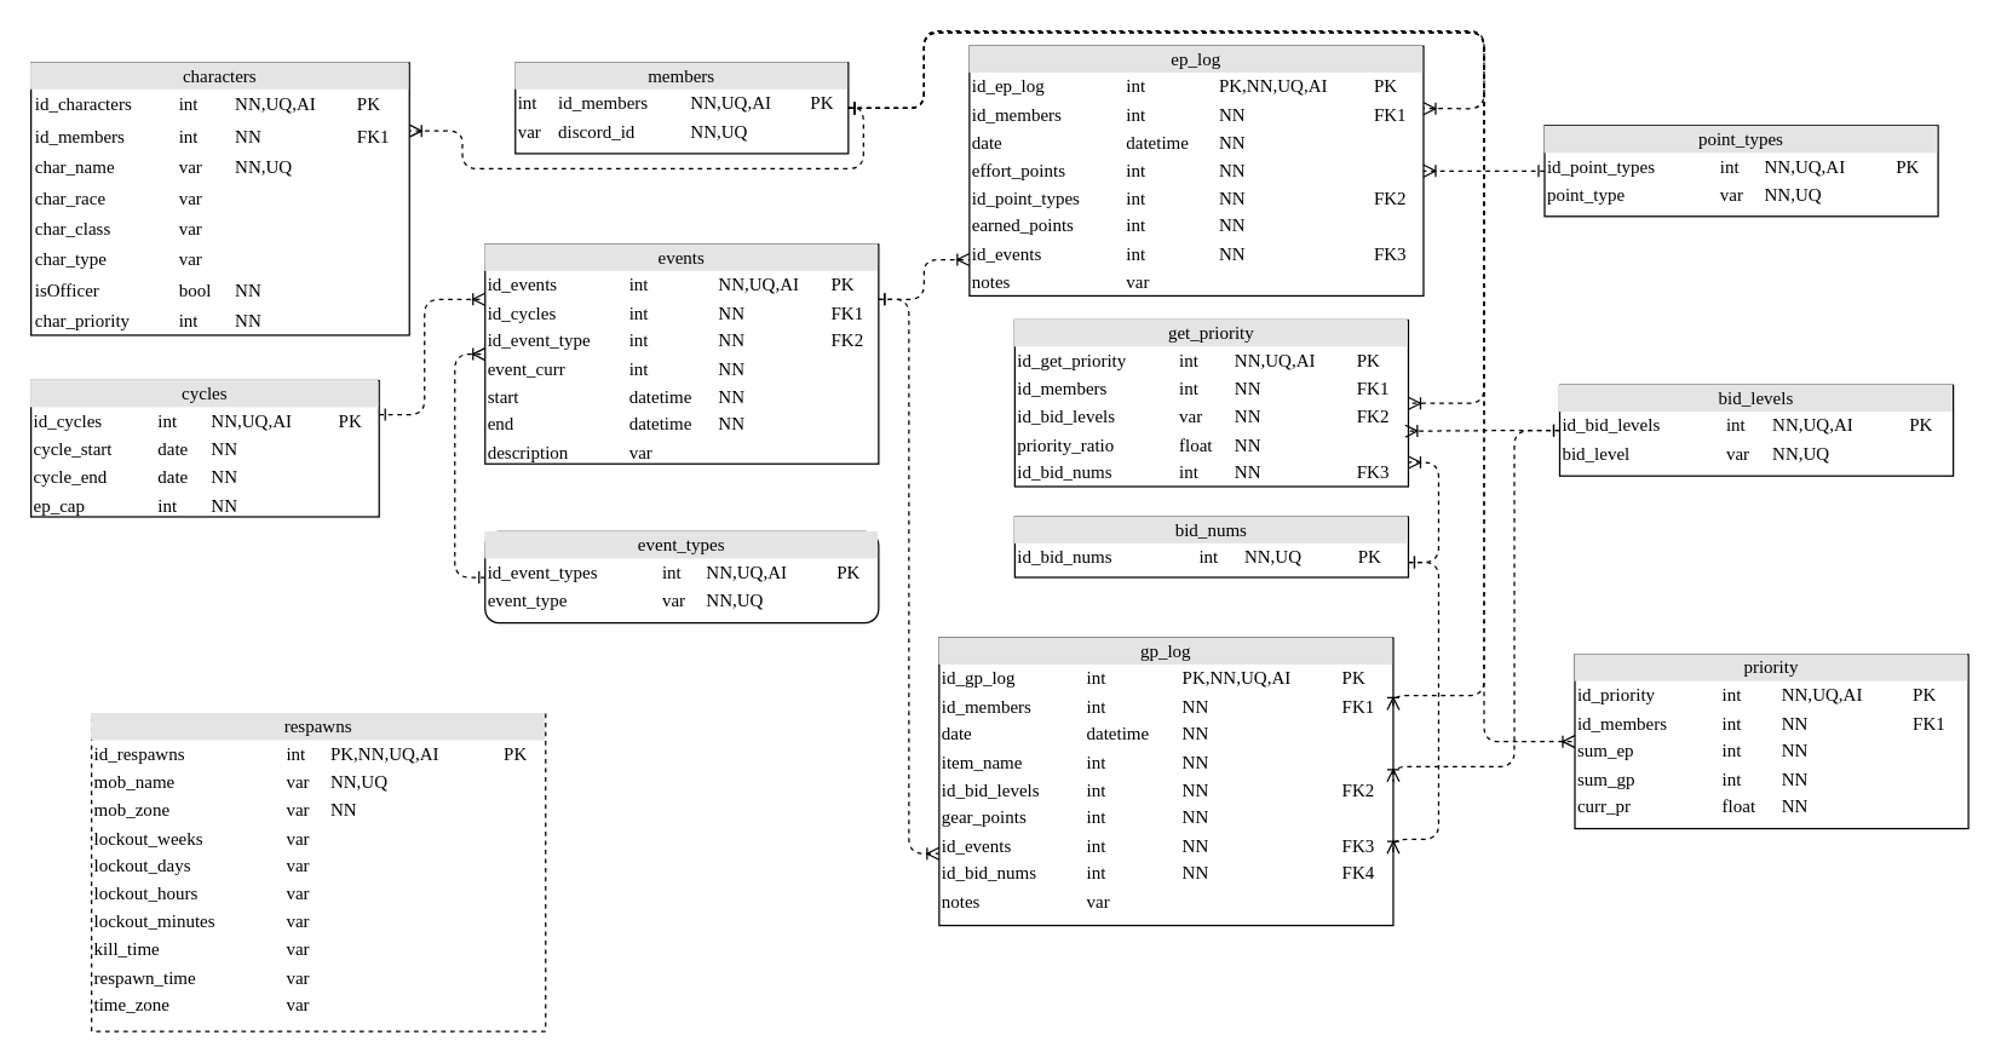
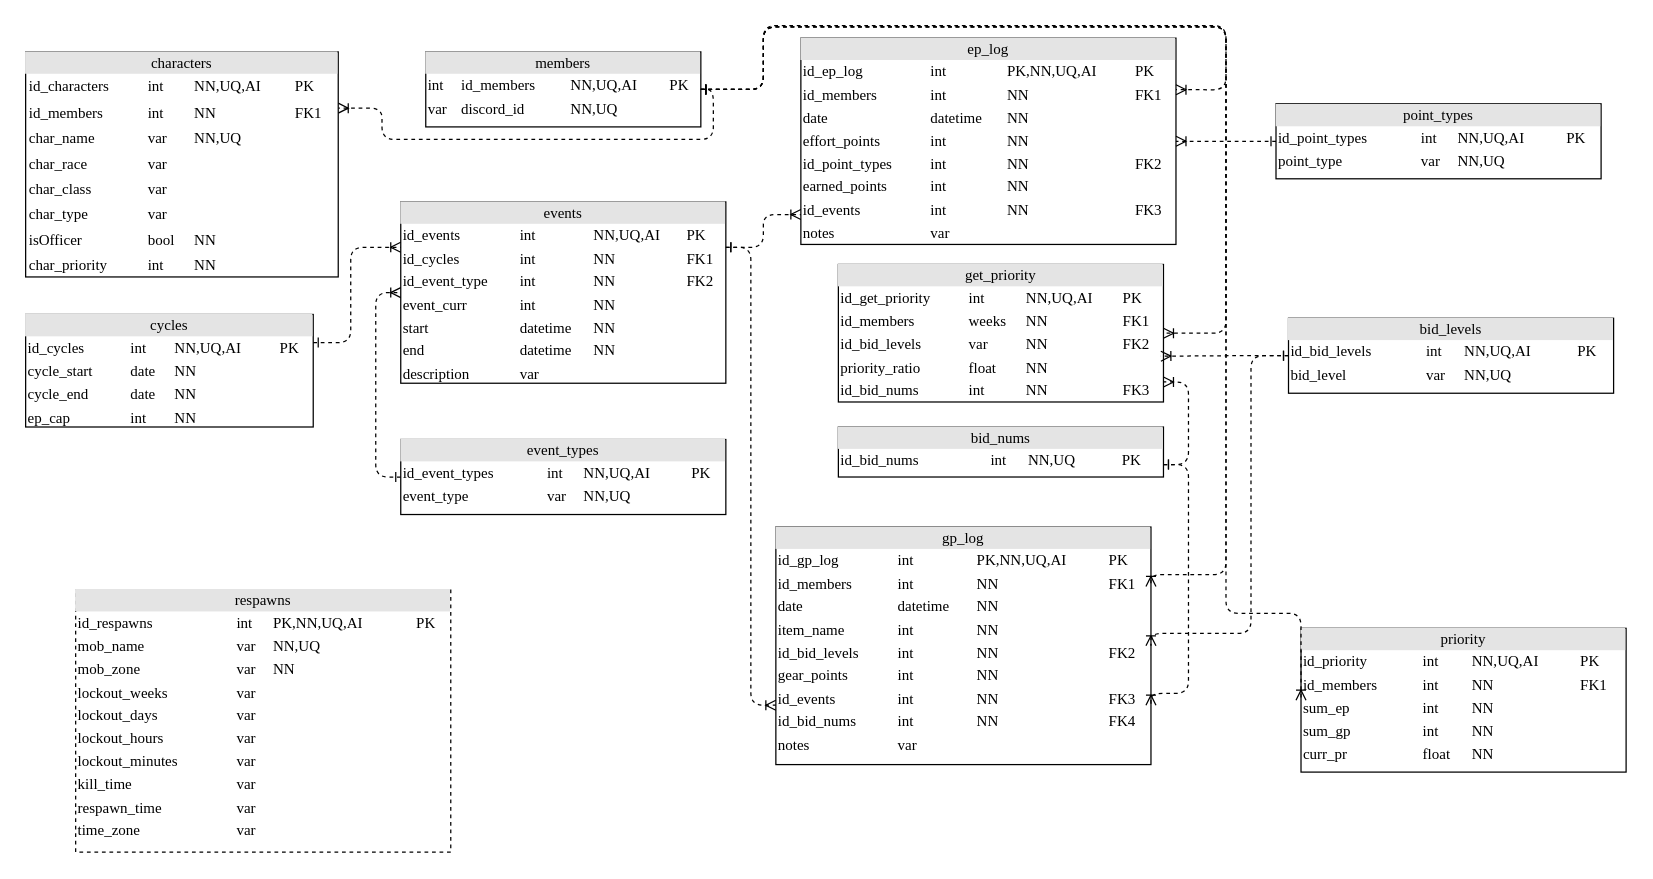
- <mxCell id="8" value="&lt;div style=&quot;text-align: center; box-sizing: border-box; width: 100%; background: rgb(228, 228, 228); padding: 2px;&quot;&gt;get_priority&lt;/div&gt;&lt;table style=&quot;width:100%;font-size:1em;&quot; cellpadding=&quot;2&quot; cellspacing=&quot;0&quot;&gt;&lt;tbody&gt;&lt;tr&gt;&lt;td&gt;id_get_priority&lt;/td&gt;&lt;td&gt;int&lt;/td&gt;&lt;td&gt;NN,UQ,AI&lt;/td&gt;&lt;td&gt;PK&lt;/td&gt;&lt;/tr&gt;&lt;tr&gt;&lt;td&gt;id_members&lt;/td&gt;&lt;td&gt;int&lt;/td&gt;&lt;td&gt;NN&lt;/td&gt;&lt;td&gt;FK1&lt;/td&gt;&lt;/tr&gt;&lt;tr&gt;&lt;td&gt;id_bid_levels&lt;/td&gt;&lt;td&gt;var&lt;/td&gt;&lt;td&gt;NN&lt;/td&gt;&lt;td&gt;FK2&lt;/td&gt;&lt;/tr&gt;&lt;tr&gt;&lt;td&gt;priority_ratio&lt;/td&gt;&lt;td&gt;float&lt;/td&gt;&lt;td&gt;NN&lt;/td&gt;&lt;td&gt;&lt;br&gt;&lt;/td&gt;&lt;/tr&gt;&lt;tr&gt;&lt;td&gt;id_bid_nums&lt;/td&gt;&lt;td&gt;int&lt;/td&gt;&lt;td&gt;NN&lt;/td&gt;&lt;td&gt;FK3&lt;/td&gt;&lt;/tr&gt;&lt;/tbody&gt;&lt;/table&gt;" style="verticalAlign=top;align=left;overflow=fill;html=1;rounded=0;shadow=0;comic=0;labelBackgroundColor=none;strokeWidth=1;fontFamily=Verdana;fontSize=12" vertex="1" parent="1"><mxGeometry x="670" y="211" width="260" height="110" as="geometry" /></mxCell>
+ <mxCell id="8" value="&lt;div style=&quot;text-align: center; box-sizing: border-box; width: 100%; background: rgb(228, 228, 228); padding: 2px;&quot;&gt;get_priority&lt;/div&gt;&lt;table style=&quot;width:100%;font-size:1em;&quot; cellpadding=&quot;2&quot; cellspacing=&quot;0&quot;&gt;&lt;tbody&gt;&lt;tr&gt;&lt;td&gt;id_get_priority&lt;/td&gt;&lt;td&gt;int&lt;/td&gt;&lt;td&gt;NN,UQ,AI&lt;/td&gt;&lt;td&gt;PK&lt;/td&gt;&lt;/tr&gt;&lt;tr&gt;&lt;td&gt;id_members&lt;/td&gt;&lt;td&gt;weeks&lt;/td&gt;&lt;td&gt;NN&lt;/td&gt;&lt;td&gt;FK1&lt;/td&gt;&lt;/tr&gt;&lt;tr&gt;&lt;td&gt;id_bid_levels&lt;/td&gt;&lt;td&gt;var&lt;/td&gt;&lt;td&gt;NN&lt;/td&gt;&lt;td&gt;FK2&lt;/td&gt;&lt;/tr&gt;&lt;tr&gt;&lt;td&gt;priority_ratio&lt;/td&gt;&lt;td&gt;float&lt;/td&gt;&lt;td&gt;NN&lt;/td&gt;&lt;td&gt;&lt;br&gt;&lt;/td&gt;&lt;/tr&gt;&lt;tr&gt;&lt;td&gt;id_bid_nums&lt;/td&gt;&lt;td&gt;int&lt;/td&gt;&lt;td&gt;NN&lt;/td&gt;&lt;td&gt;FK3&lt;/td&gt;&lt;/tr&gt;&lt;/tbody&gt;&lt;/table&gt;" style="verticalAlign=top;align=left;overflow=fill;html=1;rounded=0;shadow=0;comic=0;labelBackgroundColor=none;strokeWidth=1;fontFamily=Verdana;fontSize=12" vertex="1" parent="1"><mxGeometry x="670" y="211" width="260" height="110" as="geometry" /></mxCell>
- <mxCell id="20" value="&lt;div style=&quot;text-align: center; box-sizing: border-box; width: 100%; background: rgb(228, 228, 228); padding: 2px;&quot;&gt;event_types&lt;/div&gt;&lt;table style=&quot;width:100%;font-size:1em;&quot; cellpadding=&quot;2&quot; cellspacing=&quot;0&quot;&gt;&lt;tbody&gt;&lt;tr&gt;&lt;td&gt;id_event_types&lt;/td&gt;&lt;td&gt;int&lt;/td&gt;&lt;td&gt;NN,UQ,AI&lt;/td&gt;&lt;td&gt;PK&lt;/td&gt;&lt;/tr&gt;&lt;tr&gt;&lt;td&gt;event_type&lt;/td&gt;&lt;td&gt;var&lt;/td&gt;&lt;td&gt;NN,UQ&lt;/td&gt;&lt;td&gt;&lt;br&gt;&lt;/td&gt;&lt;/tr&gt;&lt;/tbody&gt;&lt;/table&gt;" style="verticalAlign=top;align=left;overflow=fill;html=1;shadow=0;comic=0;labelBackgroundColor=none;strokeWidth=1;fontFamily=Verdana;fontSize=12;rounded=1;" vertex="1" parent="1"><mxGeometry x="320" y="351" width="260" height="60" as="geometry" /></mxCell>
+ <mxCell id="20" value="&lt;div style=&quot;text-align: center; box-sizing: border-box; width: 100%; background: rgb(228, 228, 228); padding: 2px;&quot;&gt;event_types&lt;/div&gt;&lt;table style=&quot;width:100%;font-size:1em;&quot; cellpadding=&quot;2&quot; cellspacing=&quot;0&quot;&gt;&lt;tbody&gt;&lt;tr&gt;&lt;td&gt;id_event_types&lt;/td&gt;&lt;td&gt;int&lt;/td&gt;&lt;td&gt;NN,UQ,AI&lt;/td&gt;&lt;td&gt;PK&lt;/td&gt;&lt;/tr&gt;&lt;tr&gt;&lt;td&gt;event_type&lt;/td&gt;&lt;td&gt;var&lt;/td&gt;&lt;td&gt;NN,UQ&lt;/td&gt;&lt;td&gt;&lt;br&gt;&lt;/td&gt;&lt;/tr&gt;&lt;/tbody&gt;&lt;/table&gt;" style="verticalAlign=top;align=left;overflow=fill;html=1;rounded=0;shadow=0;comic=0;labelBackgroundColor=none;strokeWidth=1;fontFamily=Verdana;fontSize=12" vertex="1" parent="1"><mxGeometry x="320" y="351" width="260" height="60" as="geometry" /></mxCell>
- <mxCell id="26" value="&lt;div style=&quot;text-align: center; box-sizing: border-box; width: 100%; background: rgb(228, 228, 228); padding: 2px;&quot;&gt;priority&lt;/div&gt;&lt;table style=&quot;width:100%;font-size:1em;&quot; cellpadding=&quot;2&quot; cellspacing=&quot;0&quot;&gt;&lt;tbody&gt;&lt;tr&gt;&lt;td&gt;id_priority&lt;/td&gt;&lt;td&gt;int&lt;/td&gt;&lt;td&gt;NN,UQ,AI&lt;/td&gt;&lt;td&gt;PK&lt;/td&gt;&lt;/tr&gt;&lt;tr&gt;&lt;td&gt;id_members&lt;/td&gt;&lt;td&gt;int&lt;/td&gt;&lt;td&gt;NN&lt;/td&gt;&lt;td&gt;FK1&lt;/td&gt;&lt;/tr&gt;&lt;tr&gt;&lt;td&gt;sum_ep&lt;/td&gt;&lt;td&gt;int&lt;/td&gt;&lt;td&gt;NN&lt;/td&gt;&lt;td&gt;&lt;br&gt;&lt;/td&gt;&lt;/tr&gt;&lt;tr&gt;&lt;td&gt;sum_gp&lt;/td&gt;&lt;td&gt;int&lt;/td&gt;&lt;td&gt;NN&lt;/td&gt;&lt;td&gt;&lt;br&gt;&lt;/td&gt;&lt;/tr&gt;&lt;tr&gt;&lt;td&gt;curr_pr&lt;/td&gt;&lt;td&gt;float&lt;/td&gt;&lt;td&gt;NN&lt;/td&gt;&lt;td&gt;&lt;br&gt;&lt;/td&gt;&lt;/tr&gt;&lt;/tbody&gt;&lt;/table&gt;" style="verticalAlign=top;align=left;overflow=fill;html=1;rounded=0;shadow=0;comic=0;labelBackgroundColor=none;strokeWidth=1;fontFamily=Verdana;fontSize=12" vertex="1" parent="1"><mxGeometry x="1040" y="432" width="260" height="115" as="geometry" /></mxCell>
+ <mxCell id="26" value="&lt;div style=&quot;text-align: center; box-sizing: border-box; width: 100%; background: rgb(228, 228, 228); padding: 2px;&quot;&gt;priority&lt;/div&gt;&lt;table style=&quot;width:100%;font-size:1em;&quot; cellpadding=&quot;2&quot; cellspacing=&quot;0&quot;&gt;&lt;tbody&gt;&lt;tr&gt;&lt;td&gt;id_priority&lt;/td&gt;&lt;td&gt;int&lt;/td&gt;&lt;td&gt;NN,UQ,AI&lt;/td&gt;&lt;td&gt;PK&lt;/td&gt;&lt;/tr&gt;&lt;tr&gt;&lt;td&gt;id_members&lt;/td&gt;&lt;td&gt;int&lt;/td&gt;&lt;td&gt;NN&lt;/td&gt;&lt;td&gt;FK1&lt;/td&gt;&lt;/tr&gt;&lt;tr&gt;&lt;td&gt;sum_ep&lt;/td&gt;&lt;td&gt;int&lt;/td&gt;&lt;td&gt;NN&lt;/td&gt;&lt;td&gt;&lt;br&gt;&lt;/td&gt;&lt;/tr&gt;&lt;tr&gt;&lt;td&gt;sum_gp&lt;/td&gt;&lt;td&gt;int&lt;/td&gt;&lt;td&gt;NN&lt;/td&gt;&lt;td&gt;&lt;br&gt;&lt;/td&gt;&lt;/tr&gt;&lt;tr&gt;&lt;td&gt;curr_pr&lt;/td&gt;&lt;td&gt;float&lt;/td&gt;&lt;td&gt;NN&lt;/td&gt;&lt;td&gt;&lt;br&gt;&lt;/td&gt;&lt;/tr&gt;&lt;/tbody&gt;&lt;/table&gt;" style="verticalAlign=top;align=left;overflow=fill;html=1;rounded=0;shadow=0;comic=0;labelBackgroundColor=none;strokeWidth=1;fontFamily=Verdana;fontSize=12" vertex="1" parent="1"><mxGeometry x="1040" y="502" width="260" height="115" as="geometry" /></mxCell>
